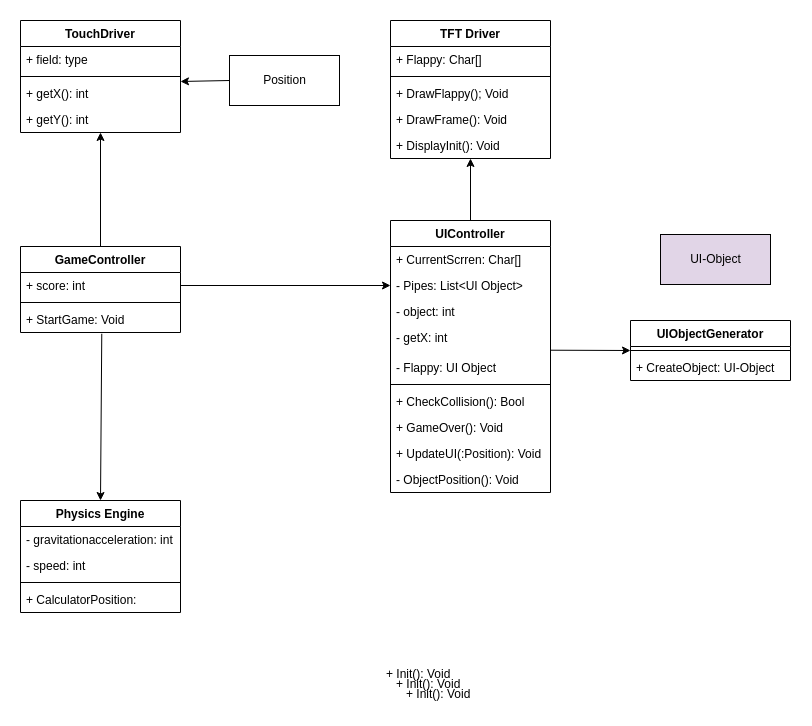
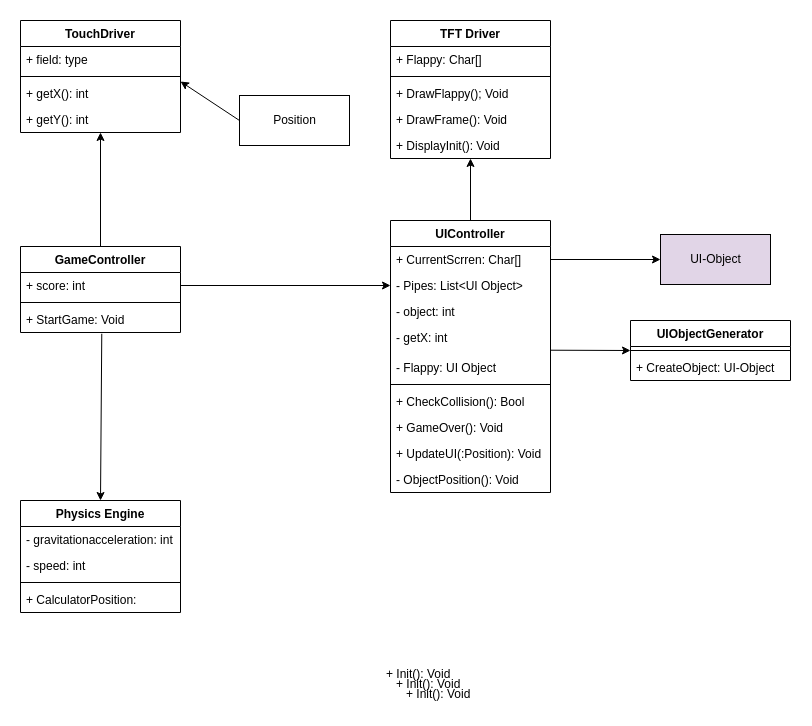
- <mxCell id="42" value="Position" style="html=1;" parent="1" vertex="1"><mxGeometry x="229" y="55" width="110" height="50" as="geometry" /></mxCell>
+ <mxCell id="42" value="Position" style="html=1;" parent="1" vertex="1"><mxGeometry x="239" y="95" width="110" height="50" as="geometry" /></mxCell>
+ <mxCell id="11" value="" style="endArrow=classic;html=1;entryX=0;entryY=0.5;entryDx=0;entryDy=0;exitX=1;exitY=0.5;exitDx=0;exitDy=0;" parent="1" source="20" target="10" edge="1"><mxGeometry width="50" height="50" relative="1" as="geometry"><mxPoint x="700" y="380" as="sourcePoint" /><mxPoint x="750" y="330" as="targetPoint" /></mxGeometry></mxCell>
